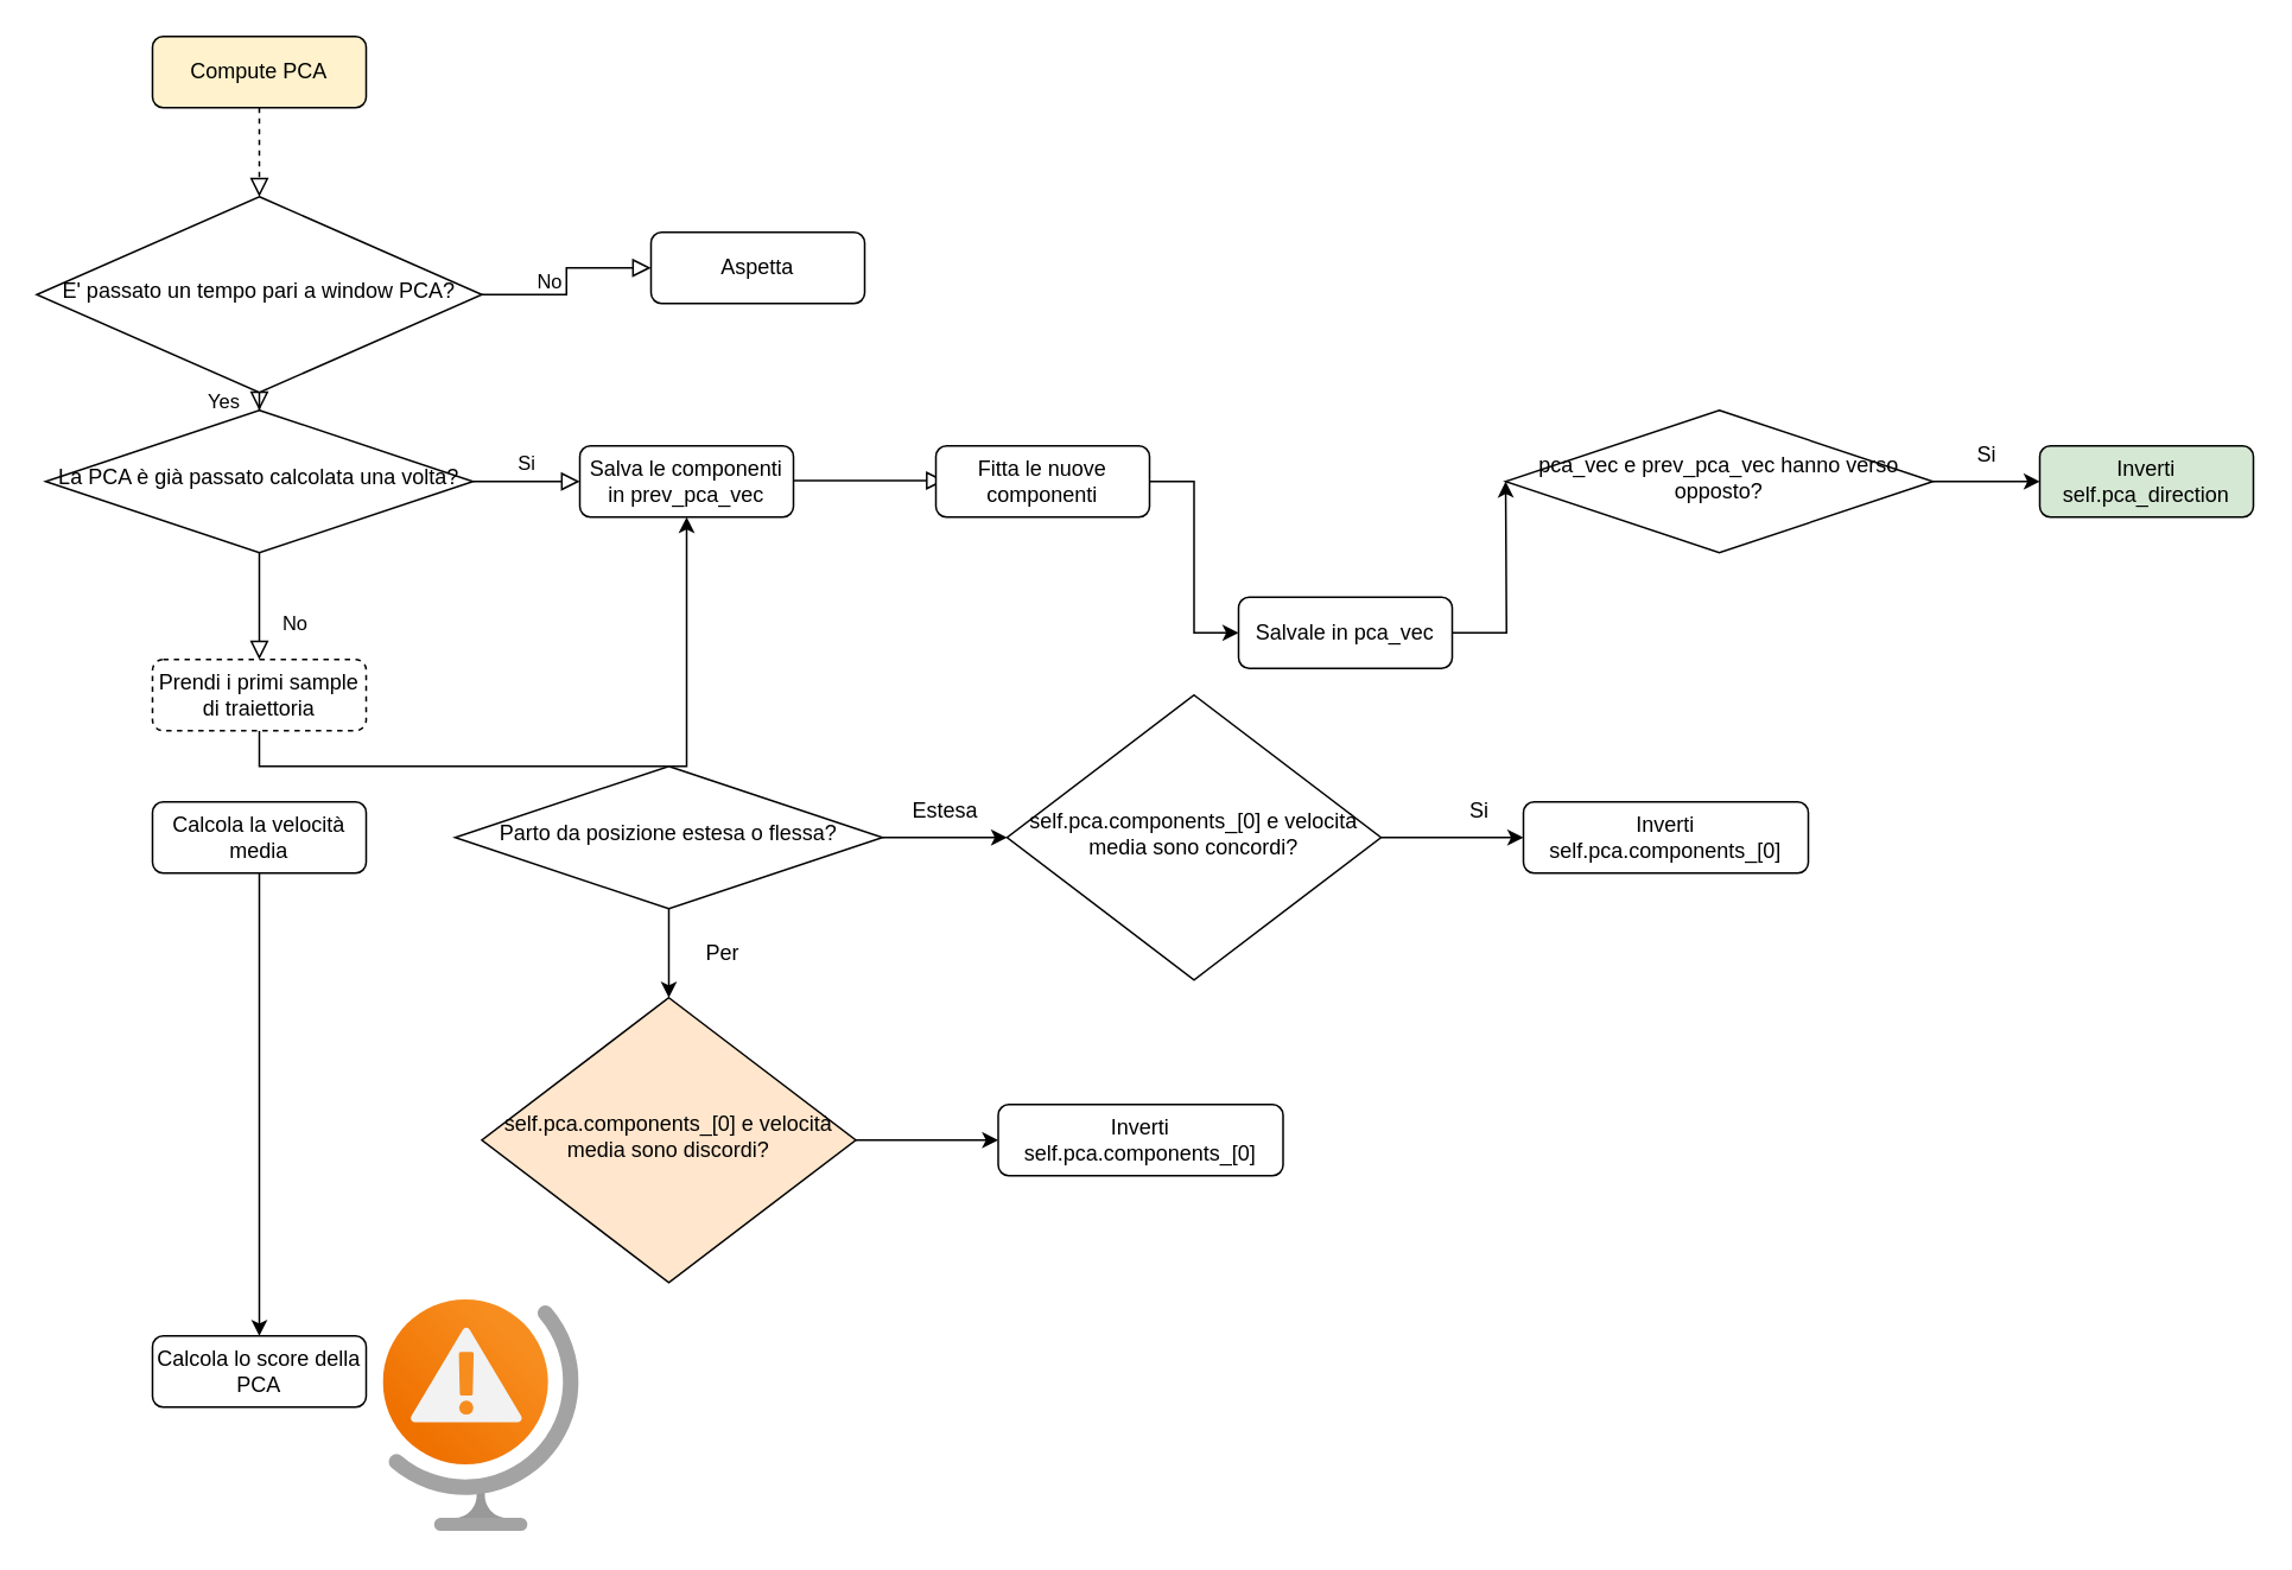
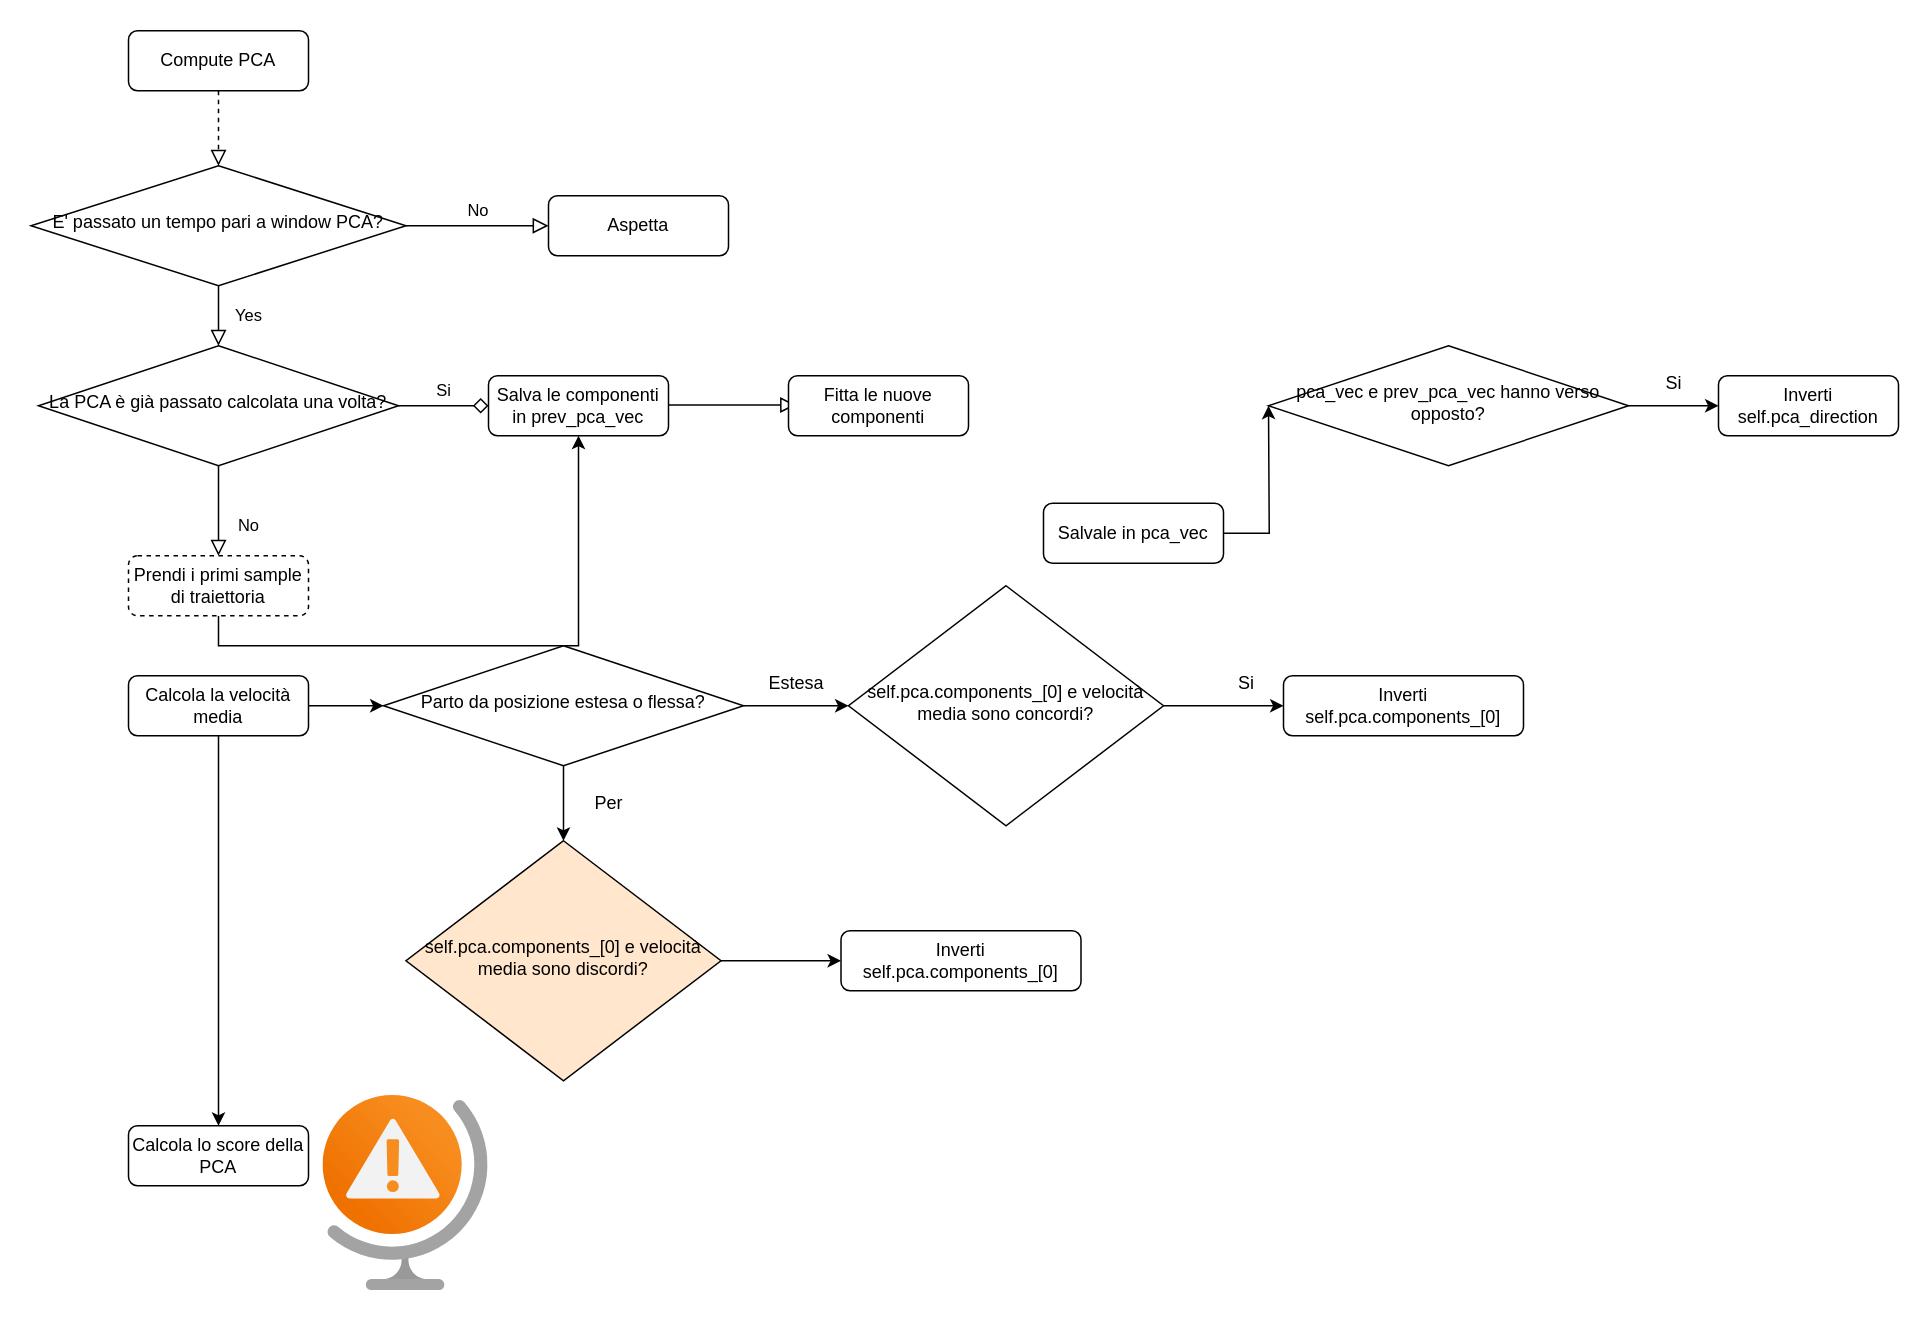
- <mxCell id="3" value="Compute PCA" style="rounded=1;whiteSpace=wrap;html=1;fontSize=12;glass=0;strokeWidth=1;shadow=0;fillColor=#fff2cc;" parent="1" vertex="1"><mxGeometry x="85" y="20" width="120" height="40" as="geometry" /></mxCell>
+ <mxCell id="3" value="Compute PCA" style="rounded=1;whiteSpace=wrap;html=1;fontSize=12;glass=0;strokeWidth=1;shadow=0;" parent="1" vertex="1"><mxGeometry x="85" y="20" width="120" height="40" as="geometry" /></mxCell>
- <mxCell id="6" value="E' passato un tempo pari a window PCA?" style="rhombus;whiteSpace=wrap;html=1;shadow=0;fontFamily=Helvetica;fontSize=12;align=center;strokeWidth=1;spacing=6;spacingTop=-4;" parent="1" vertex="1"><mxGeometry x="20" y="110" width="250" height="110" as="geometry" /></mxCell>
+ <mxCell id="6" value="E' passato un tempo pari a window PCA?" style="rhombus;whiteSpace=wrap;html=1;shadow=0;fontFamily=Helvetica;fontSize=12;align=center;strokeWidth=1;spacing=6;spacingTop=-4;" parent="1" vertex="1"><mxGeometry x="20" y="110" width="250" height="80" as="geometry" /></mxCell>
- <mxCell id="9" value="Si" style="edgeStyle=orthogonalEdgeStyle;rounded=0;html=1;jettySize=auto;orthogonalLoop=1;fontSize=11;endArrow=block;endFill=0;endSize=8;strokeWidth=1;shadow=0;labelBackgroundColor=none;" parent="1" source="10" target="13" edge="1"><mxGeometry y="10" relative="1" as="geometry"><mxPoint as="offset" /></mxGeometry></mxCell>
+ <mxCell id="9" value="Si" style="edgeStyle=orthogonalEdgeStyle;rounded=0;html=1;jettySize=auto;orthogonalLoop=1;fontSize=11;endArrow=diamond;endFill=0;endSize=8;strokeWidth=1;shadow=0;labelBackgroundColor=none;" parent="1" source="10" target="13" edge="1"><mxGeometry y="10" relative="1" as="geometry"><mxPoint as="offset" /></mxGeometry></mxCell>
- <mxCell id="22" value="Inverti self.pca_direction" style="rounded=1;whiteSpace=wrap;html=1;fontSize=12;glass=0;strokeWidth=1;shadow=0;fillColor=#d5e8d4;" vertex="1" parent="1"><mxGeometry x="1145" y="250" width="120" height="40" as="geometry" /></mxCell>
+ <mxCell id="22" value="Inverti self.pca_direction" style="rounded=1;whiteSpace=wrap;html=1;fontSize=12;glass=0;strokeWidth=1;shadow=0;" vertex="1" parent="1"><mxGeometry x="1145" y="250" width="120" height="40" as="geometry" /></mxCell>
- <mxCell id="15" style="edgeStyle=orthogonalEdgeStyle;rounded=0;orthogonalLoop=1;jettySize=auto;html=1;entryX=0;entryY=0.5;entryDx=0;entryDy=0;" edge="1" parent="1" source="16" target="18"><mxGeometry relative="1" as="geometry" /></mxCell>
+ <mxCell id="23" style="edgeStyle=orthogonalEdgeStyle;rounded=0;orthogonalLoop=1;jettySize=auto;html=1;exitX=1;exitY=0.5;exitDx=0;exitDy=0;entryX=0;entryY=0.5;entryDx=0;entryDy=0;" edge="1" parent="1" source="25" target="28"><mxGeometry relative="1" as="geometry" /></mxCell>
